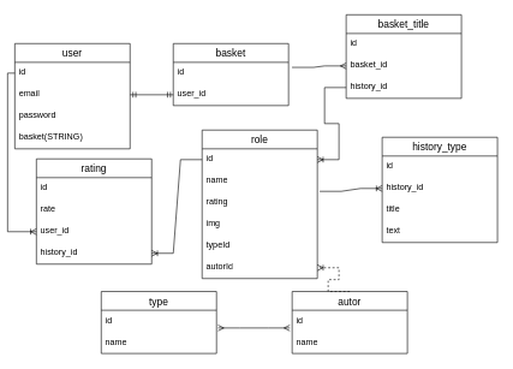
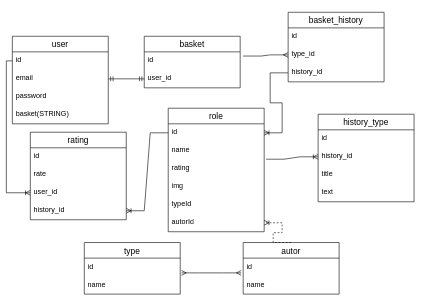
- <mxCell id="32" value="basket_title" style="swimlane;fontStyle=0;childLayout=stackLayout;horizontal=1;startSize=26;horizontalStack=0;resizeParent=1;resizeParentMax=0;resizeLast=0;collapsible=1;marginBottom=0;align=center;fontSize=14;" vertex="1" parent="1"><mxGeometry x="480" y="20" width="160" height="116" as="geometry" /></mxCell>
+ <mxCell id="32" value="basket_history" style="swimlane;fontStyle=0;childLayout=stackLayout;horizontal=1;startSize=26;horizontalStack=0;resizeParent=1;resizeParentMax=0;resizeLast=0;collapsible=1;marginBottom=0;align=center;fontSize=14;" vertex="1" parent="1"><mxGeometry x="480" y="20" width="160" height="116" as="geometry" /></mxCell>
- <mxCell id="34" value="basket_id" style="text;strokeColor=none;fillColor=none;spacingLeft=4;spacingRight=4;overflow=hidden;rotatable=0;points=[[0,0.5],[1,0.5]];portConstraint=eastwest;fontSize=12;whiteSpace=wrap;html=1;" vertex="1" parent="32"><mxGeometry y="56" width="160" height="30" as="geometry" /></mxCell>
+ <mxCell id="34" value="type_id" style="text;strokeColor=none;fillColor=none;spacingLeft=4;spacingRight=4;overflow=hidden;rotatable=0;points=[[0,0.5],[1,0.5]];portConstraint=eastwest;fontSize=12;whiteSpace=wrap;html=1;" vertex="1" parent="32"><mxGeometry y="56" width="160" height="30" as="geometry" /></mxCell>
